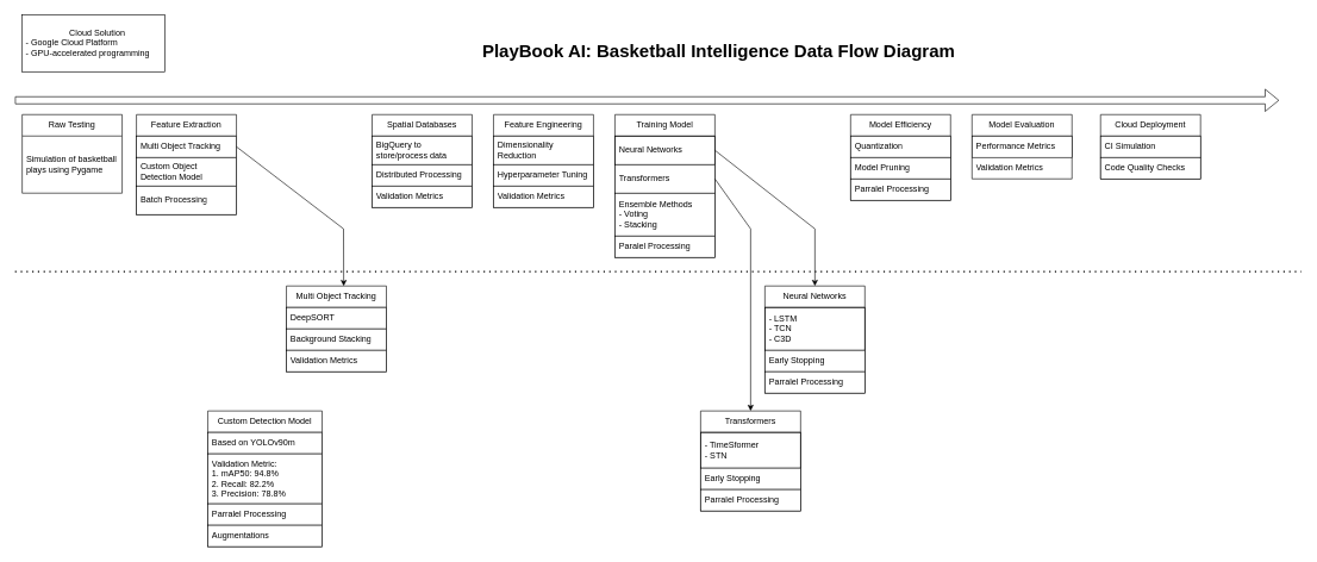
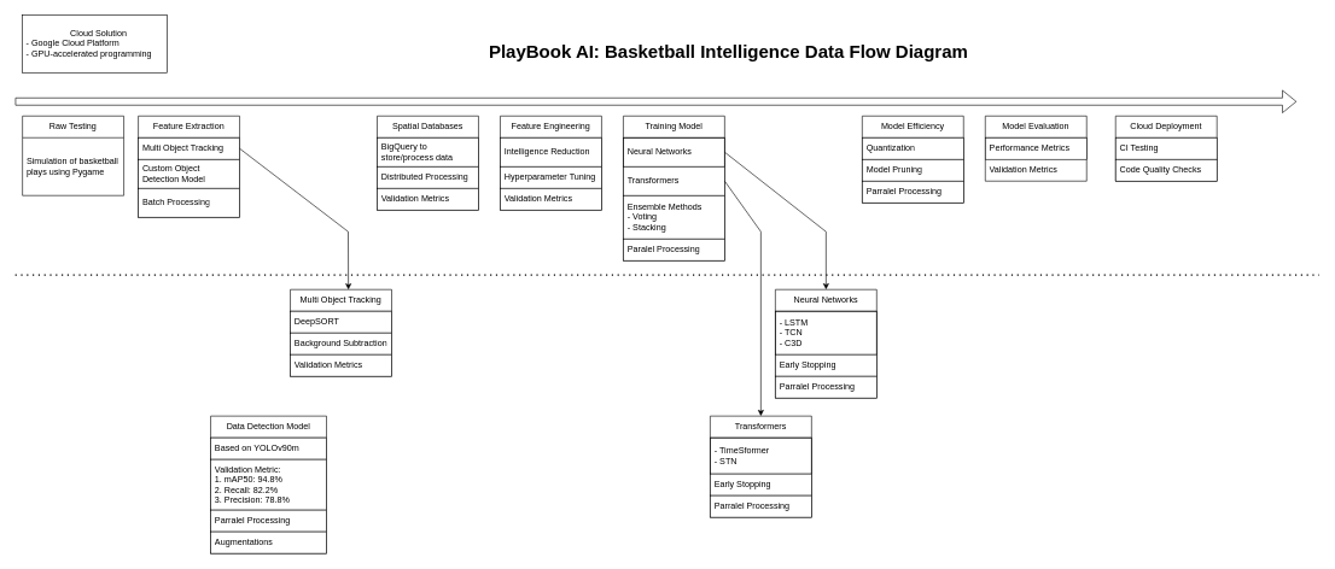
- <mxCell id="30" value="CI Simulation" style="text;strokeColor=default;fillColor=default;align=left;verticalAlign=middle;spacingLeft=4;spacingRight=4;overflow=hidden;points=[[0,0.5],[1,0.5]];portConstraint=eastwest;rotatable=0;whiteSpace=wrap;html=1;" parent="29" vertex="1"><mxGeometry y="30" width="140" height="30" as="geometry" /></mxCell>
+ <mxCell id="30" value="CI Testing" style="text;strokeColor=default;fillColor=default;align=left;verticalAlign=middle;spacingLeft=4;spacingRight=4;overflow=hidden;points=[[0,0.5],[1,0.5]];portConstraint=eastwest;rotatable=0;whiteSpace=wrap;html=1;" parent="29" vertex="1"><mxGeometry y="30" width="140" height="30" as="geometry" /></mxCell>
- <mxCell id="40" value="Dimensionality Reduction" style="text;strokeColor=default;fillColor=default;align=left;verticalAlign=middle;spacingLeft=4;spacingRight=4;overflow=hidden;points=[[0,0.5],[1,0.5]];portConstraint=eastwest;rotatable=0;whiteSpace=wrap;html=1;" vertex="1" parent="39"><mxGeometry y="30" width="140" height="40" as="geometry" /></mxCell>
+ <mxCell id="40" value="Intelligence Reduction" style="text;strokeColor=default;fillColor=default;align=left;verticalAlign=middle;spacingLeft=4;spacingRight=4;overflow=hidden;points=[[0,0.5],[1,0.5]];portConstraint=eastwest;rotatable=0;whiteSpace=wrap;html=1;" vertex="1" parent="39"><mxGeometry y="30" width="140" height="40" as="geometry" /></mxCell>
- <mxCell id="15" value="Background Stacking" style="text;strokeColor=default;fillColor=default;align=left;verticalAlign=middle;spacingLeft=4;spacingRight=4;overflow=hidden;points=[[0,0.5],[1,0.5]];portConstraint=eastwest;rotatable=0;whiteSpace=wrap;html=1;" parent="13" vertex="1"><mxGeometry y="60" width="140" height="30" as="geometry" /></mxCell>
+ <mxCell id="15" value="Background Subtraction" style="text;strokeColor=default;fillColor=default;align=left;verticalAlign=middle;spacingLeft=4;spacingRight=4;overflow=hidden;points=[[0,0.5],[1,0.5]];portConstraint=eastwest;rotatable=0;whiteSpace=wrap;html=1;" parent="13" vertex="1"><mxGeometry y="60" width="140" height="30" as="geometry" /></mxCell>
- <mxCell id="8" value="Custom Detection Model" style="swimlane;fontStyle=0;childLayout=stackLayout;horizontal=1;startSize=30;horizontalStack=0;resizeParent=1;resizeParentMax=0;resizeLast=0;collapsible=1;marginBottom=0;whiteSpace=wrap;html=1;" parent="1" vertex="1"><mxGeometry x="290" y="575" width="160" height="190" as="geometry" /></mxCell>
+ <mxCell id="8" value="Data Detection Model" style="swimlane;fontStyle=0;childLayout=stackLayout;horizontal=1;startSize=30;horizontalStack=0;resizeParent=1;resizeParentMax=0;resizeLast=0;collapsible=1;marginBottom=0;whiteSpace=wrap;html=1;" parent="1" vertex="1"><mxGeometry x="290" y="575" width="160" height="190" as="geometry" /></mxCell>
